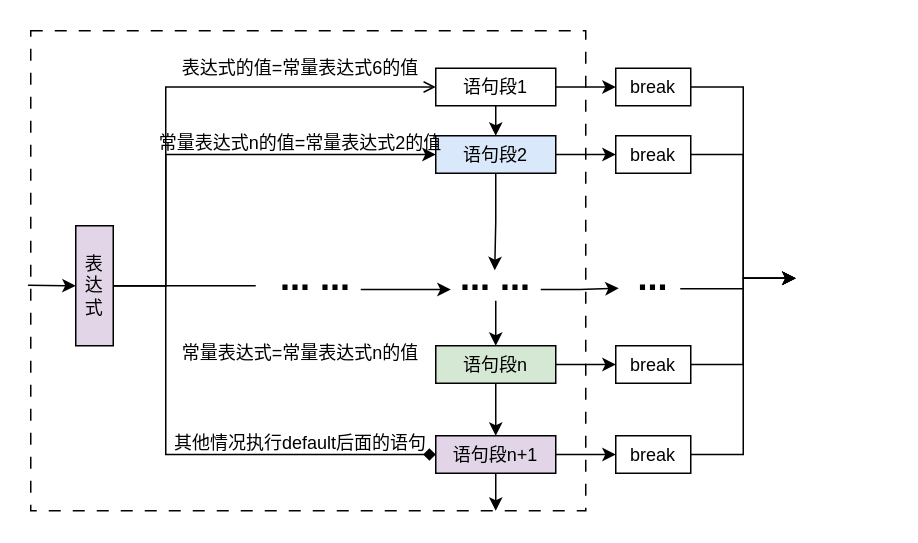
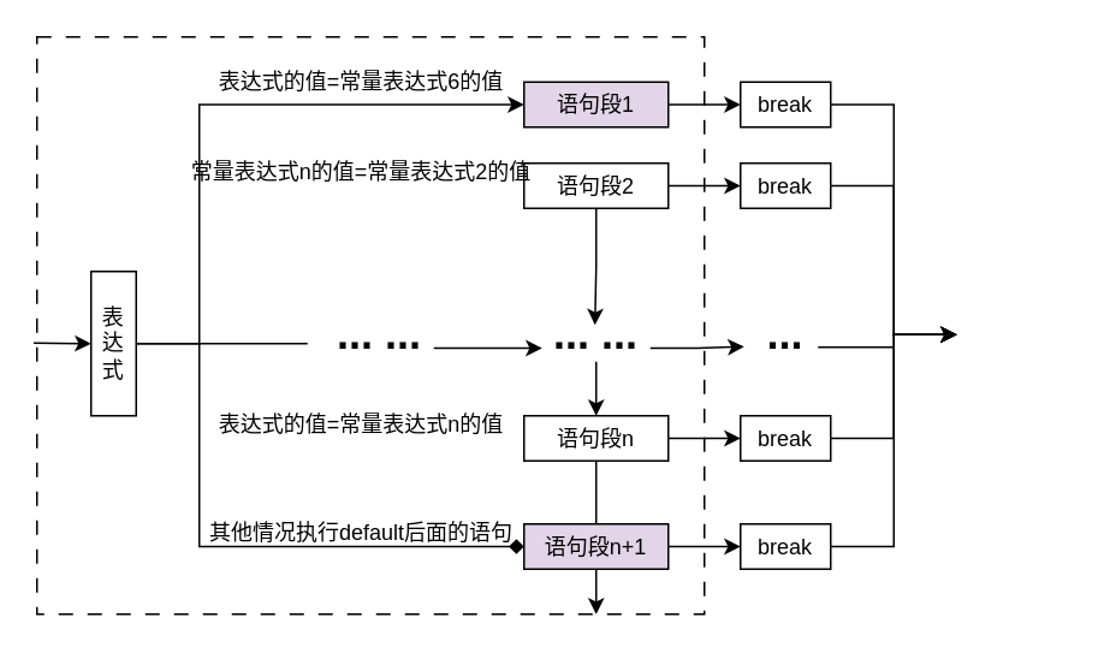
- <mxCell id="2" style="edgeStyle=orthogonalEdgeStyle;rounded=0;orthogonalLoop=1;jettySize=auto;html=1;exitX=1;exitY=0.5;exitDx=0;exitDy=0;entryX=0;entryY=0.5;entryDx=0;entryDy=0;endArrow=open;" parent="1" source="5" target="8" edge="1"><mxGeometry relative="1" as="geometry"><Array as="points"><mxPoint x="110" y="190" /><mxPoint x="110" y="58" /></Array></mxGeometry></mxCell>
+ <mxCell id="2" style="edgeStyle=orthogonalEdgeStyle;rounded=0;orthogonalLoop=1;jettySize=auto;html=1;exitX=1;exitY=0.5;exitDx=0;exitDy=0;entryX=0;entryY=0.5;entryDx=0;entryDy=0;" parent="1" source="5" target="8" edge="1"><mxGeometry relative="1" as="geometry"><Array as="points"><mxPoint x="110" y="190" /><mxPoint x="110" y="58" /></Array></mxGeometry></mxCell>
- <mxCell id="8" value="语句段1" style="rounded=0;whiteSpace=wrap;html=1;" parent="1" vertex="1"><mxGeometry x="290" y="45" width="80" height="25" as="geometry" /></mxCell>
+ <mxCell id="8" value="语句段1" style="rounded=0;whiteSpace=wrap;html=1;fillColor=#e1d5e7;" parent="1" vertex="1"><mxGeometry x="290" y="45" width="80" height="25" as="geometry" /></mxCell>
- <mxCell id="6" style="edgeStyle=orthogonalEdgeStyle;rounded=0;orthogonalLoop=1;jettySize=auto;html=1;exitX=0.5;exitY=1;exitDx=0;exitDy=0;entryX=0.5;entryY=0;entryDx=0;entryDy=0;" parent="1" source="8" target="11" edge="1"><mxGeometry relative="1" as="geometry" /></mxCell>
- <mxCell id="3" style="edgeStyle=orthogonalEdgeStyle;rounded=0;orthogonalLoop=1;jettySize=auto;html=1;exitX=1;exitY=0.5;exitDx=0;exitDy=0;entryX=0;entryY=0.5;entryDx=0;entryDy=0;" parent="1" source="5" target="11" edge="1"><mxGeometry relative="1" as="geometry"><Array as="points"><mxPoint x="110" y="190" /><mxPoint x="110" y="103" /></Array></mxGeometry></mxCell>
- <mxCell id="11" value="语句段2" style="rounded=0;whiteSpace=wrap;html=1;fillColor=#dae8fc;" parent="1" vertex="1"><mxGeometry x="290" y="90" width="80" height="25" as="geometry" /></mxCell>
+ <mxCell id="11" value="语句段2" style="rounded=0;whiteSpace=wrap;html=1;" parent="1" vertex="1"><mxGeometry x="290" y="90" width="80" height="25" as="geometry" /></mxCell>
- <mxCell id="5" value="表达式" style="rounded=0;whiteSpace=wrap;html=1;fillColor=#e1d5e7;" parent="1" vertex="1"><mxGeometry x="50" y="150" width="25" height="80" as="geometry" /></mxCell>
+ <mxCell id="5" value="表达式" style="rounded=0;whiteSpace=wrap;html=1;" parent="1" vertex="1"><mxGeometry x="50" y="150" width="25" height="80" as="geometry" /></mxCell>
- <mxCell id="21" value="常量表达式=常量表达式n的值" style="text;html=1;strokeColor=none;fillColor=none;align=center;verticalAlign=middle;whiteSpace=wrap;rounded=0;" parent="1" vertex="1"><mxGeometry x="80" y="220" width="240" height="30" as="geometry" /></mxCell>
+ <mxCell id="21" value="表达式的值=常量表达式n的值" style="text;html=1;strokeColor=none;fillColor=none;align=center;verticalAlign=middle;whiteSpace=wrap;rounded=0;" parent="1" vertex="1"><mxGeometry x="80" y="220" width="240" height="30" as="geometry" /></mxCell>
- <mxCell id="20" value="语句段n" style="rounded=0;whiteSpace=wrap;html=1;fillColor=#d5e8d4;" parent="1" vertex="1"><mxGeometry x="290" y="230" width="80" height="25" as="geometry" /></mxCell>
+ <mxCell id="20" value="语句段n" style="rounded=0;whiteSpace=wrap;html=1;" parent="1" vertex="1"><mxGeometry x="290" y="230" width="80" height="25" as="geometry" /></mxCell>
- <mxCell id="18" style="edgeStyle=orthogonalEdgeStyle;rounded=0;orthogonalLoop=1;jettySize=auto;html=1;exitX=0.5;exitY=1;exitDx=0;exitDy=0;entryX=0.5;entryY=0;entryDx=0;entryDy=0;" parent="1" source="20" target="24" edge="1"><mxGeometry relative="1" as="geometry" /></mxCell>
+ <mxCell id="18" style="edgeStyle=orthogonalEdgeStyle;rounded=0;orthogonalLoop=1;jettySize=auto;html=1;exitX=0.5;exitY=1;exitDx=0;exitDy=0;entryX=0.5;entryY=0;entryDx=0;entryDy=0;endArrow=none;" parent="1" source="20" target="24" edge="1"><mxGeometry relative="1" as="geometry" /></mxCell>
